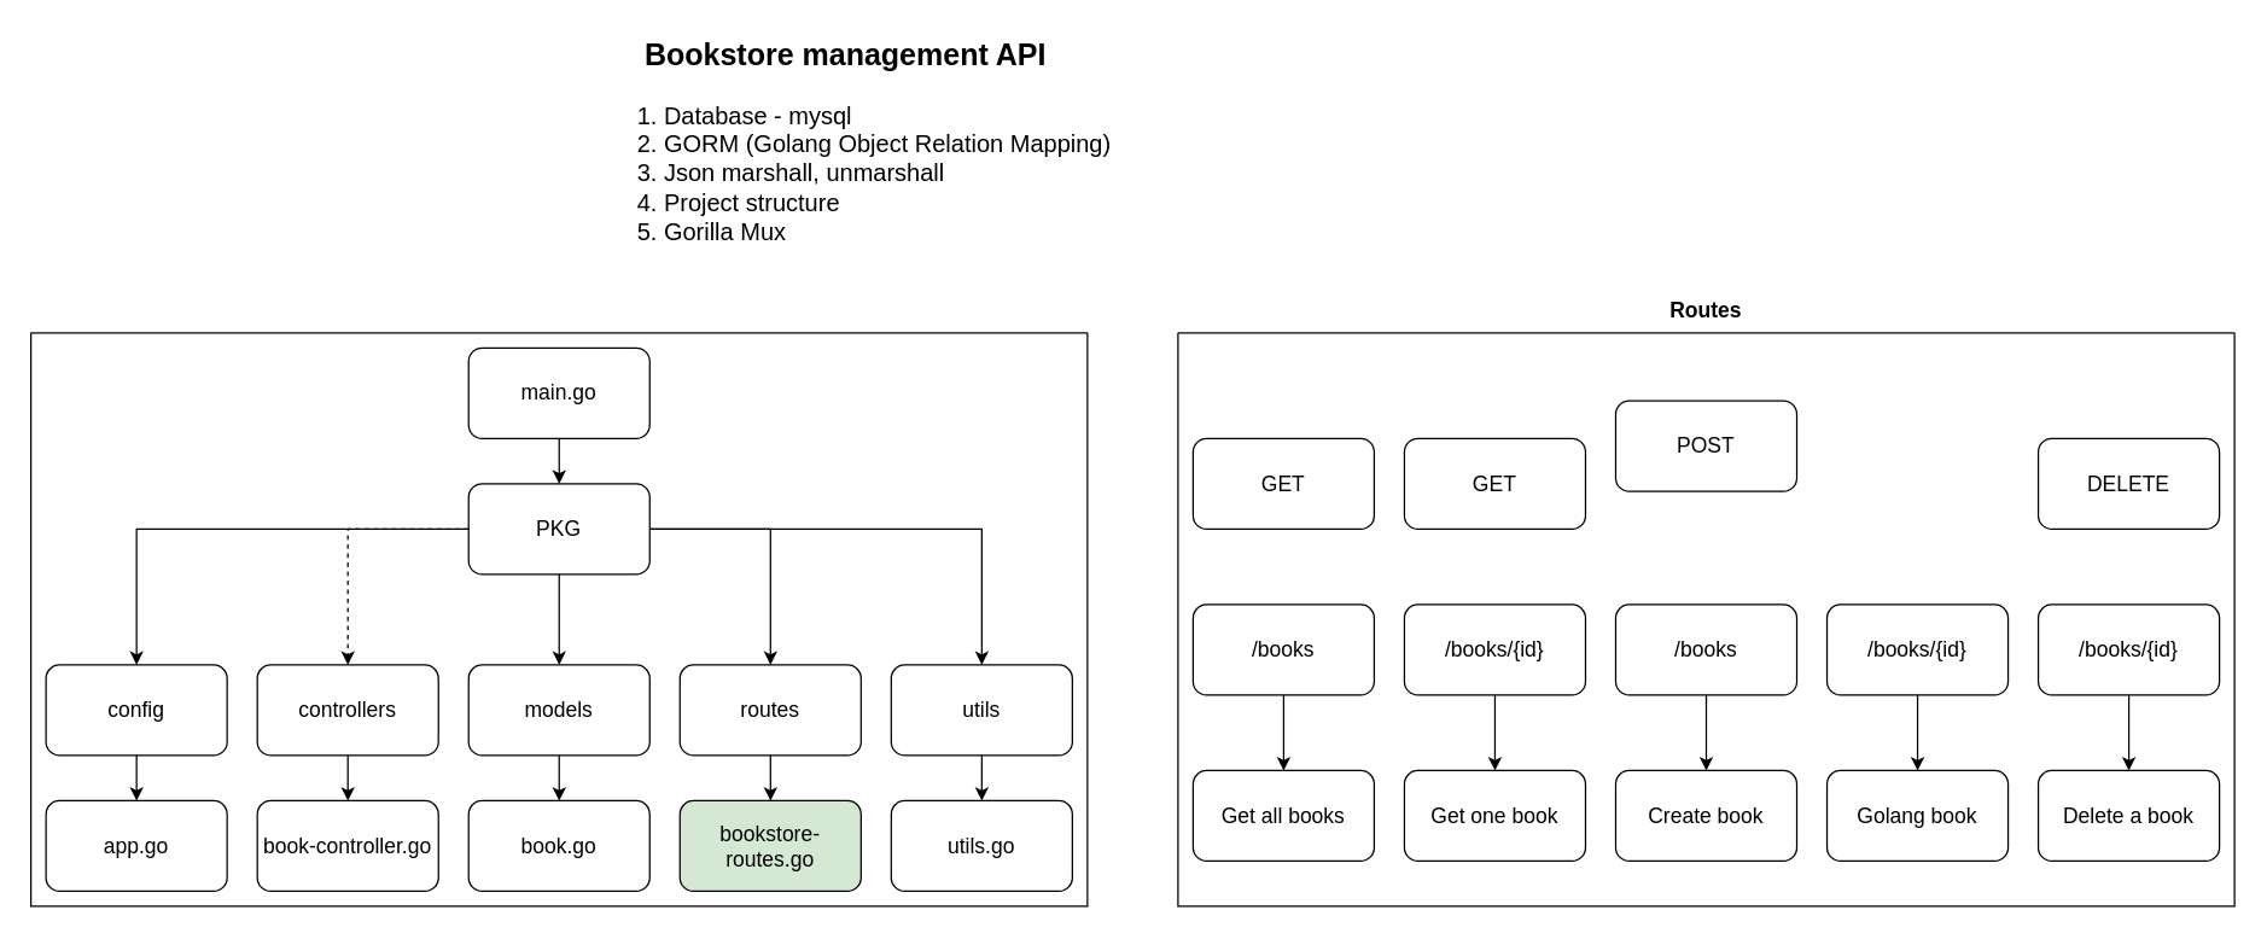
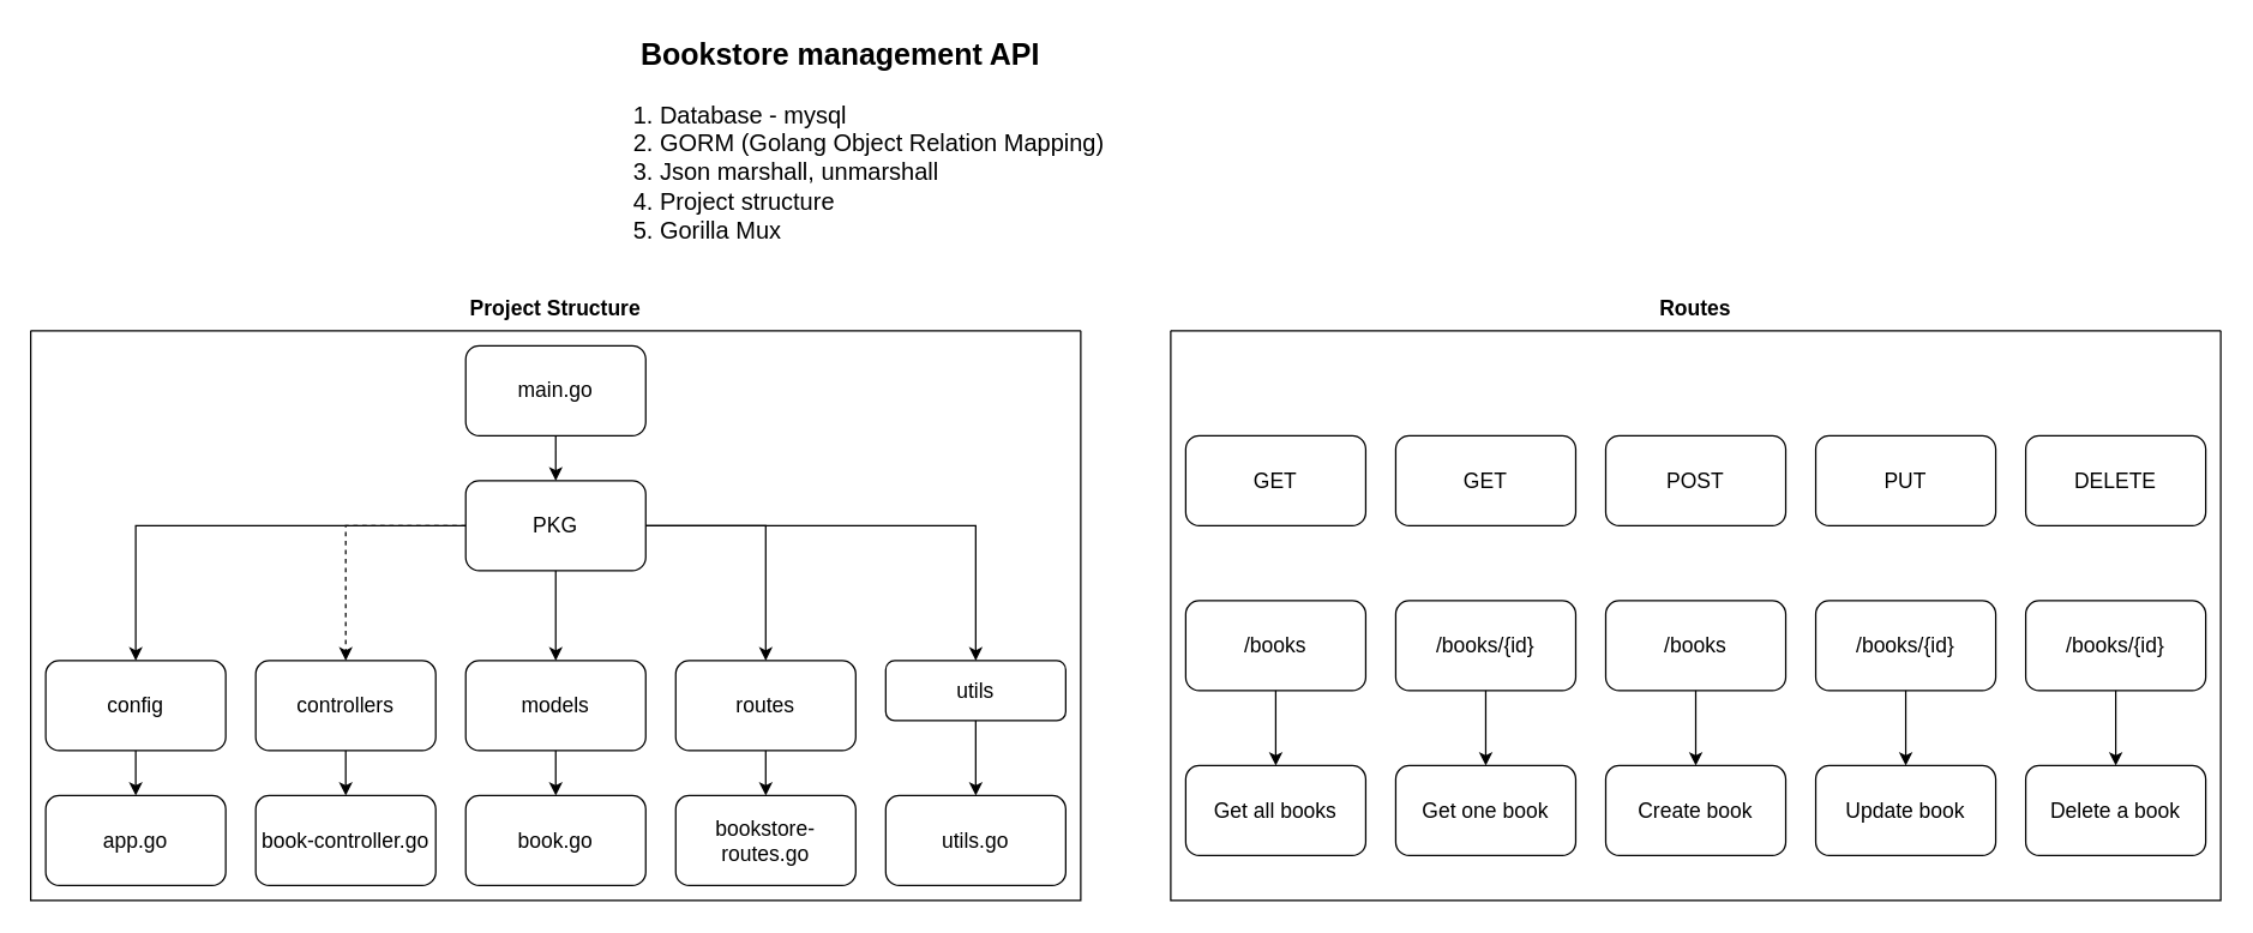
+ <mxCell id="27" value="&lt;b&gt;Project Structure&lt;/b&gt;" style="text;html=1;strokeColor=none;fillColor=none;align=center;verticalAlign=middle;whiteSpace=wrap;rounded=0;fontSize=14;" vertex="1" parent="1"><mxGeometry x="265" y="190" width="210" height="30" as="geometry" /></mxCell>
- <mxCell id="48" value="POST" style="rounded=1;whiteSpace=wrap;html=1;fontSize=14;" vertex="1" parent="30"><mxGeometry x="290" y="45" width="120" height="60" as="geometry" /></mxCell>
+ <mxCell id="48" value="POST" style="rounded=1;whiteSpace=wrap;html=1;fontSize=14;" vertex="1" parent="30"><mxGeometry x="290" y="70" width="120" height="60" as="geometry" /></mxCell>
+ <mxCell id="49" value="PUT" style="rounded=1;whiteSpace=wrap;html=1;fontSize=14;" vertex="1" parent="30"><mxGeometry x="430" y="70" width="120" height="60" as="geometry" /></mxCell>
- <mxCell id="21" value="utils" style="rounded=1;whiteSpace=wrap;html=1;fontSize=14;" vertex="1" parent="1"><mxGeometry x="590" y="440" width="120" height="60" as="geometry" /></mxCell>
+ <mxCell id="21" value="utils" style="rounded=1;whiteSpace=wrap;html=1;fontSize=14;" vertex="1" parent="1"><mxGeometry x="590" y="440" width="120" height="40" as="geometry" /></mxCell>
- <mxCell id="42" value="Golang book" style="rounded=1;whiteSpace=wrap;html=1;fontSize=14;" vertex="1" parent="30"><mxGeometry x="430" y="290" width="120" height="60" as="geometry" /></mxCell>
+ <mxCell id="42" value="Update book" style="rounded=1;whiteSpace=wrap;html=1;fontSize=14;" vertex="1" parent="30"><mxGeometry x="430" y="290" width="120" height="60" as="geometry" /></mxCell>
- <mxCell id="25" value="bookstore-routes.go" style="rounded=1;whiteSpace=wrap;html=1;fontSize=14;fillColor=#d5e8d4;" vertex="1" parent="1"><mxGeometry x="450" y="530" width="120" height="60" as="geometry" /></mxCell>
+ <mxCell id="25" value="bookstore-routes.go" style="rounded=1;whiteSpace=wrap;html=1;fontSize=14;" vertex="1" parent="1"><mxGeometry x="450" y="530" width="120" height="60" as="geometry" /></mxCell>
